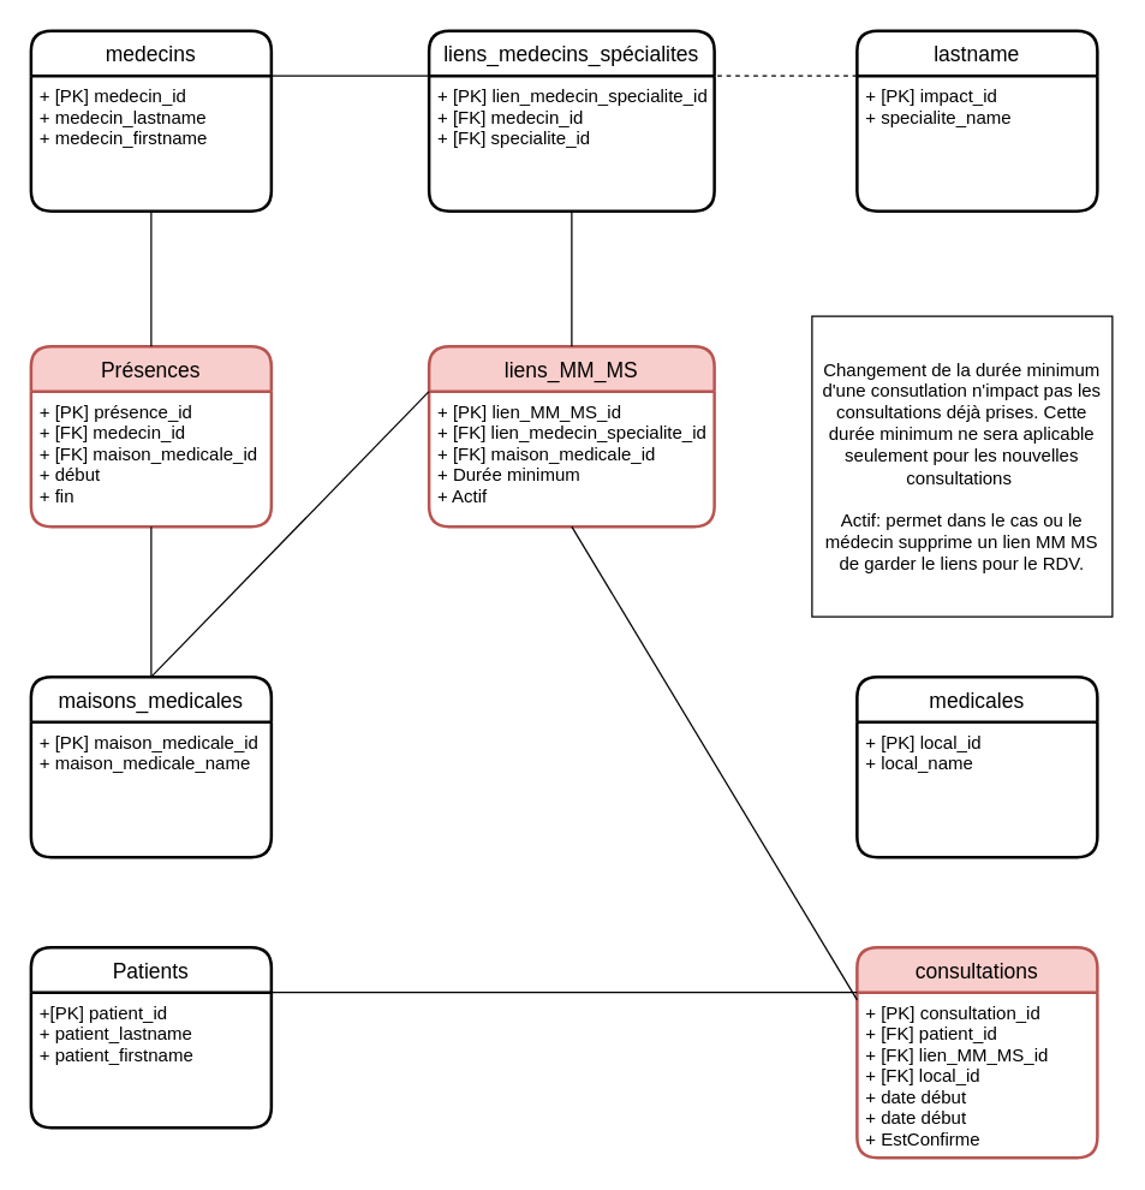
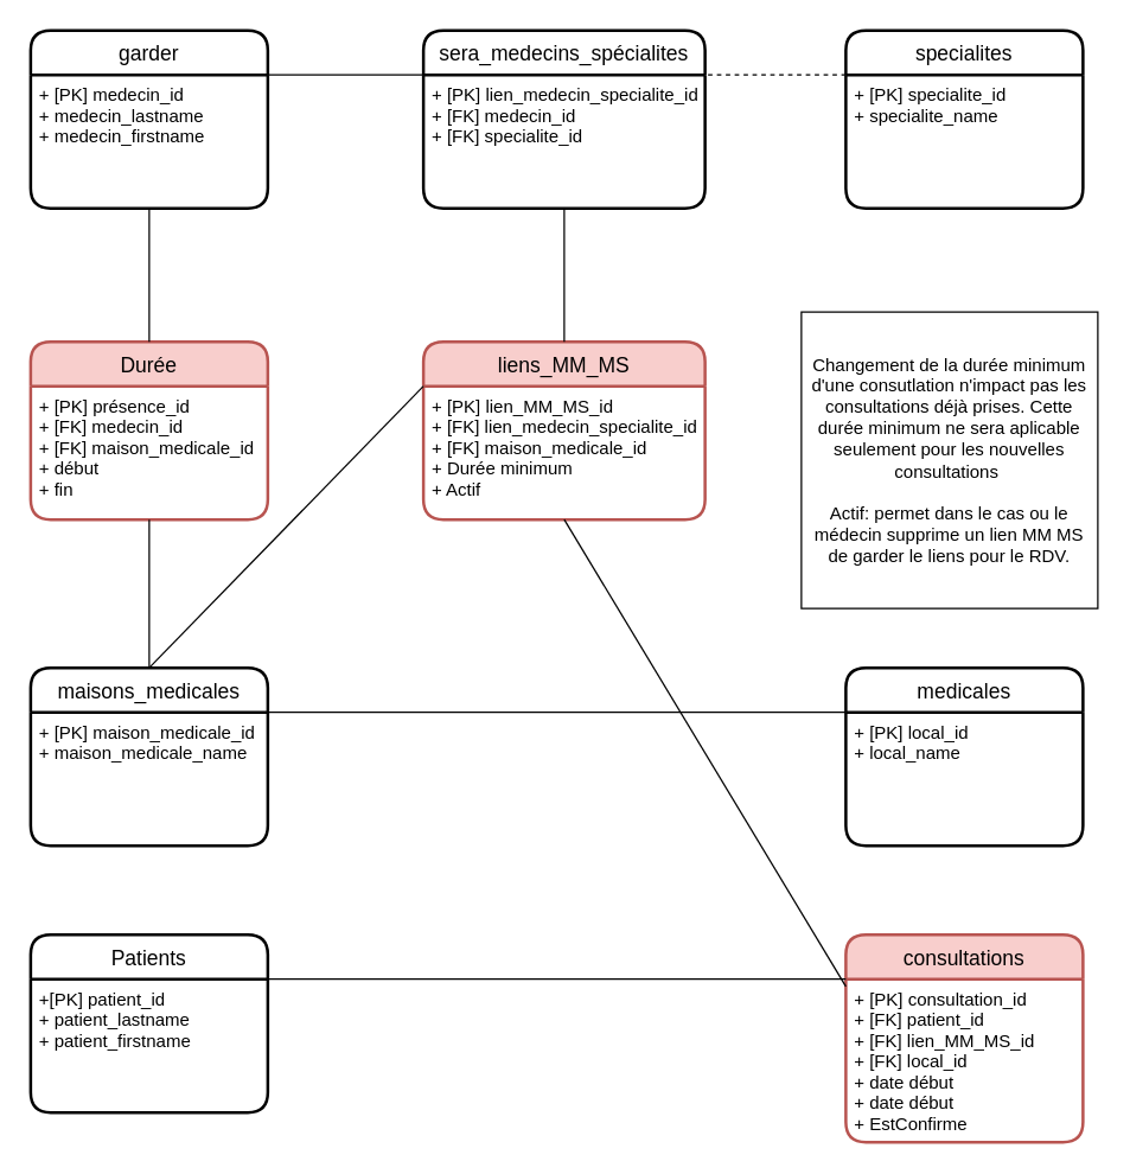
- <mxCell id="2" value="medecins" style="swimlane;childLayout=stackLayout;horizontal=1;startSize=30;horizontalStack=0;rounded=1;fontSize=14;fontStyle=0;strokeWidth=2;resizeParent=0;resizeLast=1;shadow=0;dashed=0;align=center;" vertex="1" parent="1"><mxGeometry x="20" y="20" width="160" height="120" as="geometry"><mxRectangle x="330" y="400" width="90" height="30" as="alternateBounds" /></mxGeometry></mxCell>
+ <mxCell id="2" value="garder" style="swimlane;childLayout=stackLayout;horizontal=1;startSize=30;horizontalStack=0;rounded=1;fontSize=14;fontStyle=0;strokeWidth=2;resizeParent=0;resizeLast=1;shadow=0;dashed=0;align=center;" vertex="1" parent="1"><mxGeometry x="20" y="20" width="160" height="120" as="geometry"><mxRectangle x="330" y="400" width="90" height="30" as="alternateBounds" /></mxGeometry></mxCell>
- <mxCell id="12" value="liens_medecins_spécialites" style="swimlane;childLayout=stackLayout;horizontal=1;startSize=30;horizontalStack=0;rounded=1;fontSize=14;fontStyle=0;strokeWidth=2;resizeParent=0;resizeLast=1;shadow=0;dashed=0;align=center;" vertex="1" parent="1"><mxGeometry x="285" y="20" width="190" height="120" as="geometry"><mxRectangle x="330" y="400" width="90" height="30" as="alternateBounds" /></mxGeometry></mxCell>
+ <mxCell id="12" value="sera_medecins_spécialites" style="swimlane;childLayout=stackLayout;horizontal=1;startSize=30;horizontalStack=0;rounded=1;fontSize=14;fontStyle=0;strokeWidth=2;resizeParent=0;resizeLast=1;shadow=0;dashed=0;align=center;" vertex="1" parent="1"><mxGeometry x="285" y="20" width="190" height="120" as="geometry"><mxRectangle x="330" y="400" width="90" height="30" as="alternateBounds" /></mxGeometry></mxCell>
- <mxCell id="6" value="lastname" style="swimlane;childLayout=stackLayout;horizontal=1;startSize=30;horizontalStack=0;rounded=1;fontSize=14;fontStyle=0;strokeWidth=2;resizeParent=0;resizeLast=1;shadow=0;dashed=0;align=center;" vertex="1" parent="1"><mxGeometry x="570" y="20" width="160" height="120" as="geometry"><mxRectangle x="330" y="400" width="90" height="30" as="alternateBounds" /></mxGeometry></mxCell>
+ <mxCell id="6" value="specialites" style="swimlane;childLayout=stackLayout;horizontal=1;startSize=30;horizontalStack=0;rounded=1;fontSize=14;fontStyle=0;strokeWidth=2;resizeParent=0;resizeLast=1;shadow=0;dashed=0;align=center;" vertex="1" parent="1"><mxGeometry x="570" y="20" width="160" height="120" as="geometry"><mxRectangle x="330" y="400" width="90" height="30" as="alternateBounds" /></mxGeometry></mxCell>
- <mxCell id="7" value="+ [PK] impact_id&#10;+ specialite_name" style="align=left;strokeColor=none;fillColor=none;spacingLeft=4;fontSize=12;verticalAlign=top;resizable=0;rotatable=0;part=1;" vertex="1" parent="6"><mxGeometry y="30" width="160" height="90" as="geometry" /></mxCell>
+ <mxCell id="7" value="+ [PK] specialite_id&#10;+ specialite_name" style="align=left;strokeColor=none;fillColor=none;spacingLeft=4;fontSize=12;verticalAlign=top;resizable=0;rotatable=0;part=1;" vertex="1" parent="6"><mxGeometry y="30" width="160" height="90" as="geometry" /></mxCell>
- <mxCell id="20" value="Présences" style="swimlane;childLayout=stackLayout;horizontal=1;startSize=30;horizontalStack=0;rounded=1;fontSize=14;fontStyle=0;strokeWidth=2;resizeParent=0;resizeLast=1;shadow=0;dashed=0;align=center;fillColor=#f8cecc;strokeColor=#b85450;" vertex="1" parent="1"><mxGeometry x="20" y="230" width="160" height="120" as="geometry"><mxRectangle x="330" y="400" width="90" height="30" as="alternateBounds" /></mxGeometry></mxCell>
+ <mxCell id="20" value="Durée" style="swimlane;childLayout=stackLayout;horizontal=1;startSize=30;horizontalStack=0;rounded=1;fontSize=14;fontStyle=0;strokeWidth=2;resizeParent=0;resizeLast=1;shadow=0;dashed=0;align=center;fillColor=#f8cecc;strokeColor=#b85450;" vertex="1" parent="1"><mxGeometry x="20" y="230" width="160" height="120" as="geometry"><mxRectangle x="330" y="400" width="90" height="30" as="alternateBounds" /></mxGeometry></mxCell>
+ <mxCell id="28" value="" style="endArrow=none;html=1;exitX=1;exitY=0.25;exitDx=0;exitDy=0;entryX=0;entryY=0;entryDx=0;entryDy=0;" edge="1" parent="1" source="8" target="11"><mxGeometry width="50" height="50" relative="1" as="geometry"><mxPoint x="320" y="420" as="sourcePoint" /><mxPoint x="370" y="370" as="targetPoint" /></mxGeometry></mxCell>
